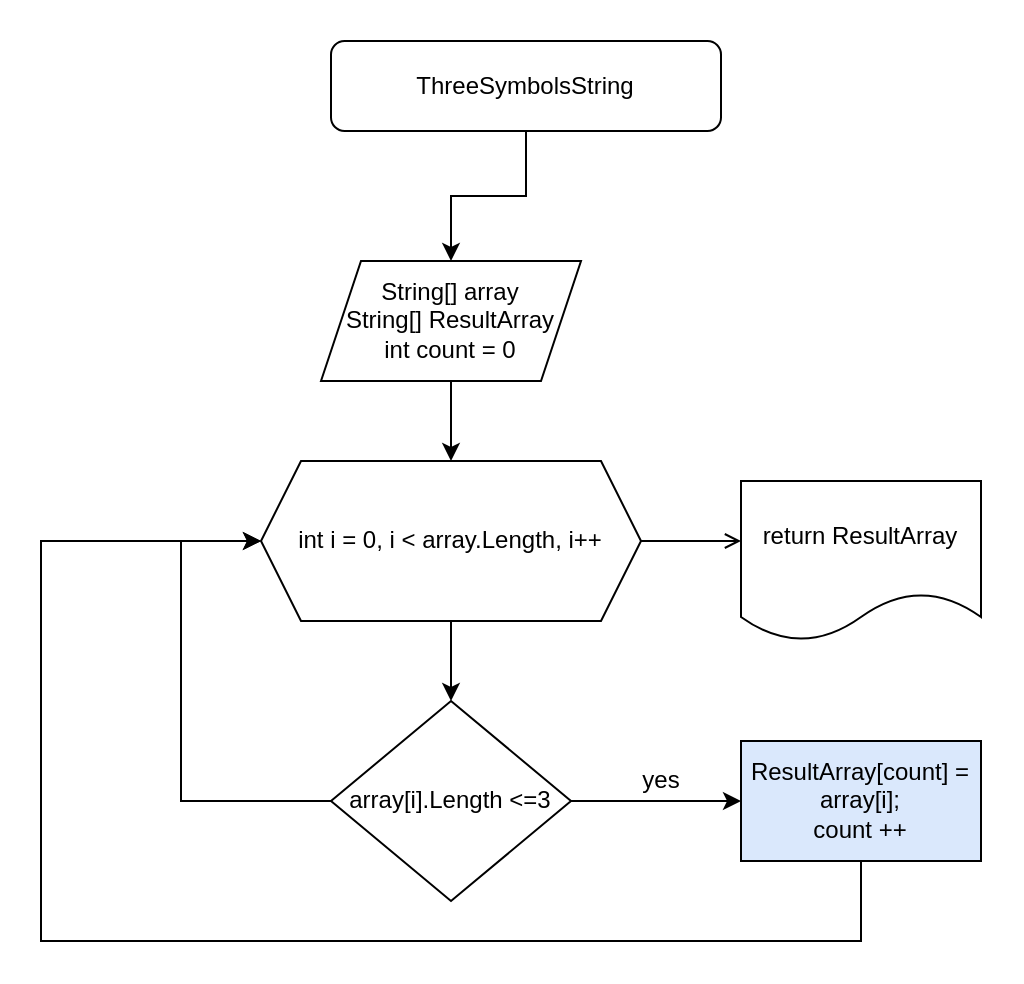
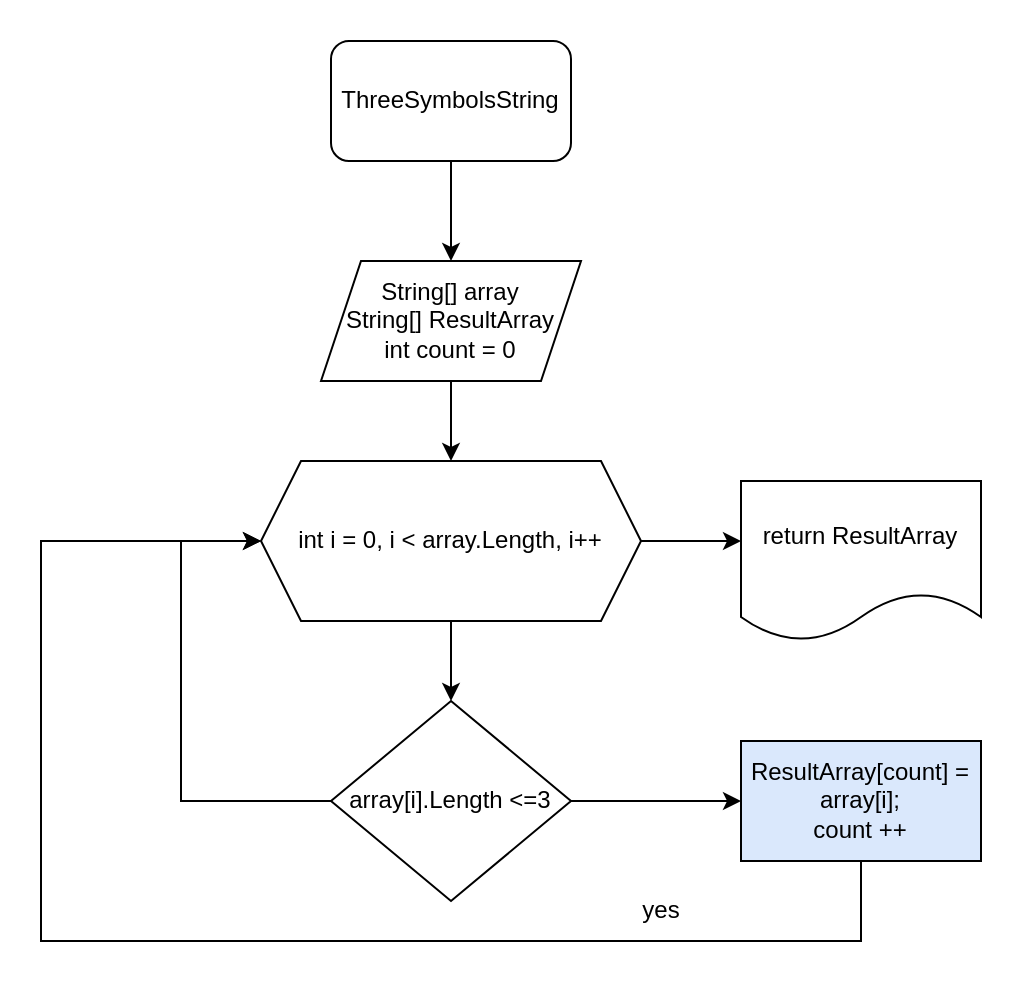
- <mxCell id="3" value="ThreeSymbolsString" style="rounded=1;whiteSpace=wrap;html=1;" vertex="1" parent="1"><mxGeometry x="165" y="20" width="195" height="45" as="geometry" /></mxCell>
+ <mxCell id="3" value="ThreeSymbolsString" style="rounded=1;whiteSpace=wrap;html=1;" vertex="1" parent="1"><mxGeometry x="165" y="20" width="120" height="60" as="geometry" /></mxCell>
- <mxCell id="7" style="edgeStyle=orthogonalEdgeStyle;rounded=0;orthogonalLoop=1;jettySize=auto;html=1;endArrow=open;" edge="1" parent="1" source="8" target="14"><mxGeometry relative="1" as="geometry"><Array as="points"><mxPoint x="340" y="270" /><mxPoint x="340" y="270" /></Array></mxGeometry></mxCell>
+ <mxCell id="7" style="edgeStyle=orthogonalEdgeStyle;rounded=0;orthogonalLoop=1;jettySize=auto;html=1;" edge="1" parent="1" source="8" target="14"><mxGeometry relative="1" as="geometry"><Array as="points"><mxPoint x="340" y="270" /><mxPoint x="340" y="270" /></Array></mxGeometry></mxCell>
- <mxCell id="15" value="yes" style="text;html=1;align=center;verticalAlign=middle;resizable=0;points=[];autosize=1;strokeColor=none;fillColor=none;" vertex="1" parent="1"><mxGeometry x="310" y="375" width="40" height="30" as="geometry" /></mxCell>
+ <mxCell id="15" value="yes" style="text;html=1;align=center;verticalAlign=middle;resizable=0;points=[];autosize=1;strokeColor=none;fillColor=none;" vertex="1" parent="1"><mxGeometry x="310" y="440" width="40" height="30" as="geometry" /></mxCell>
